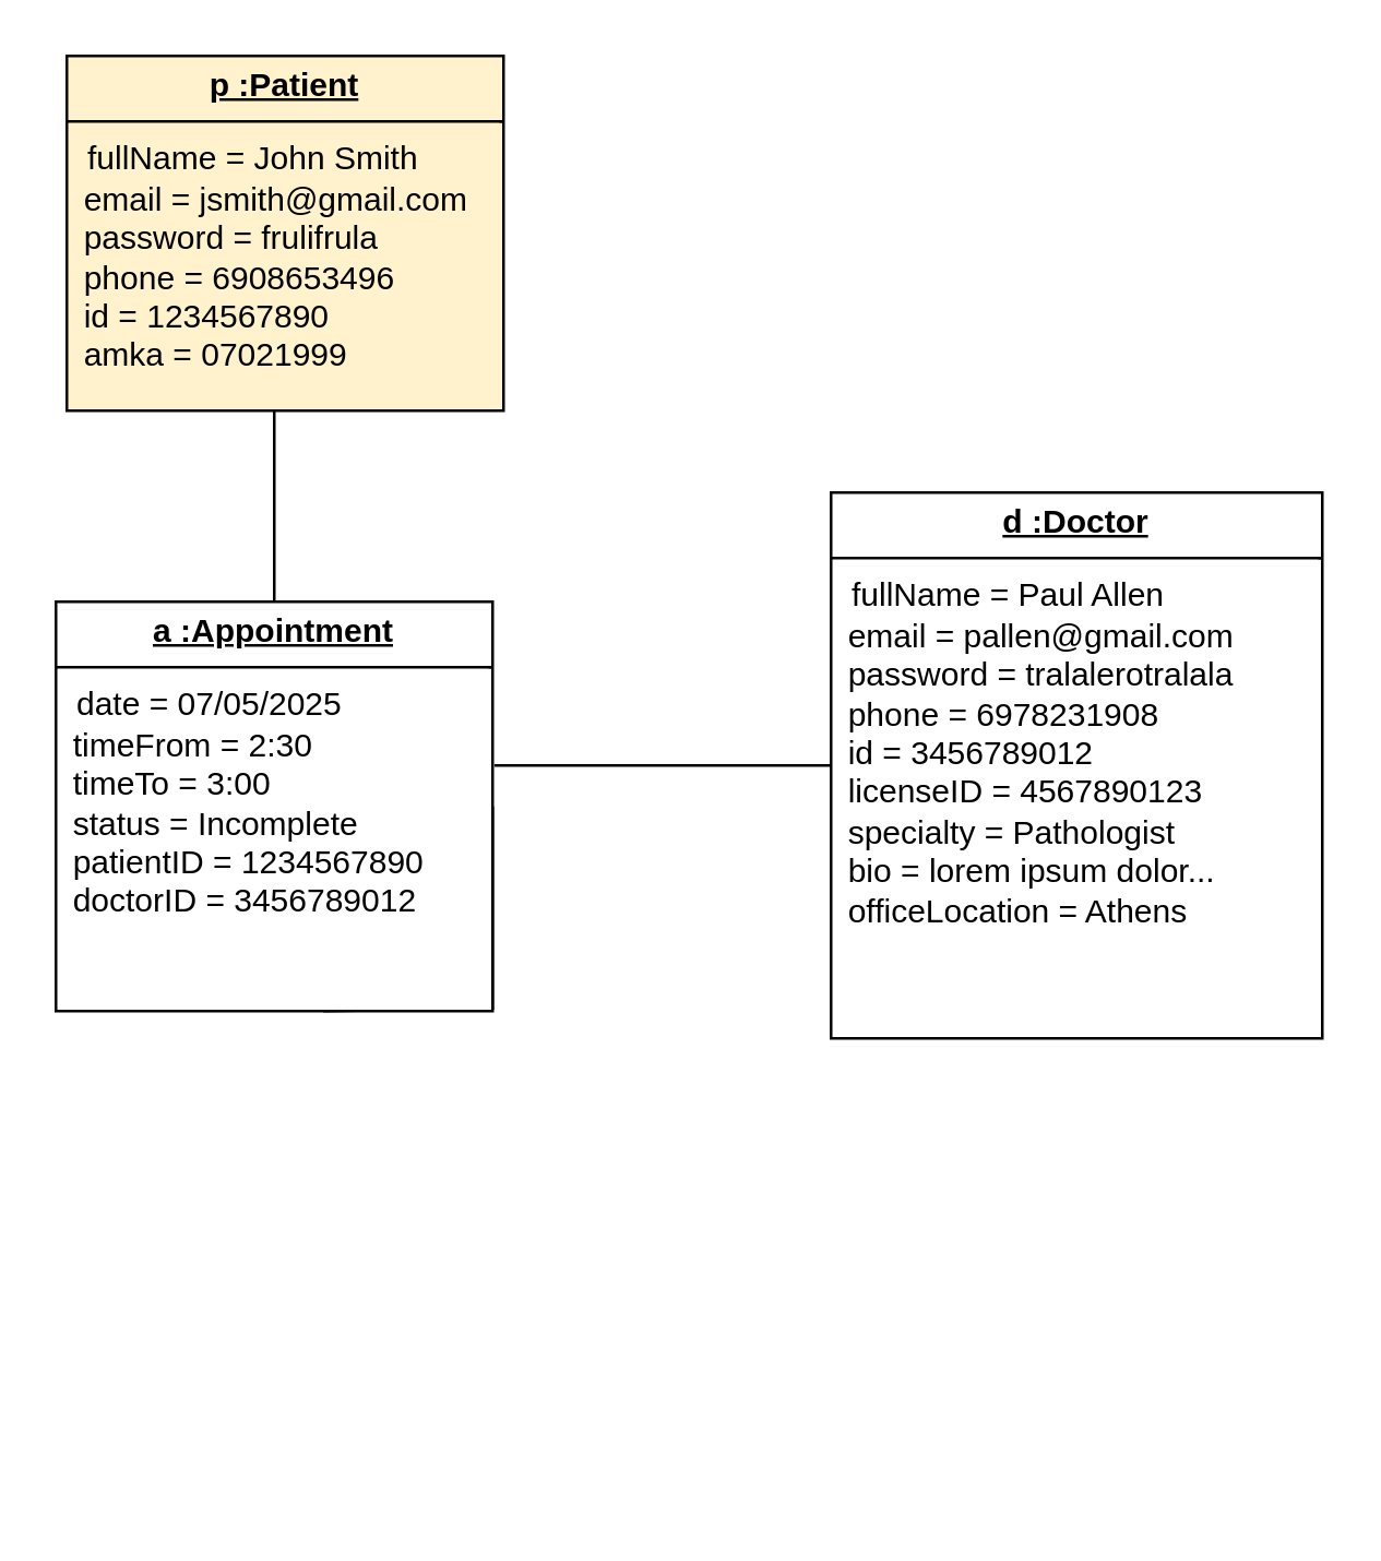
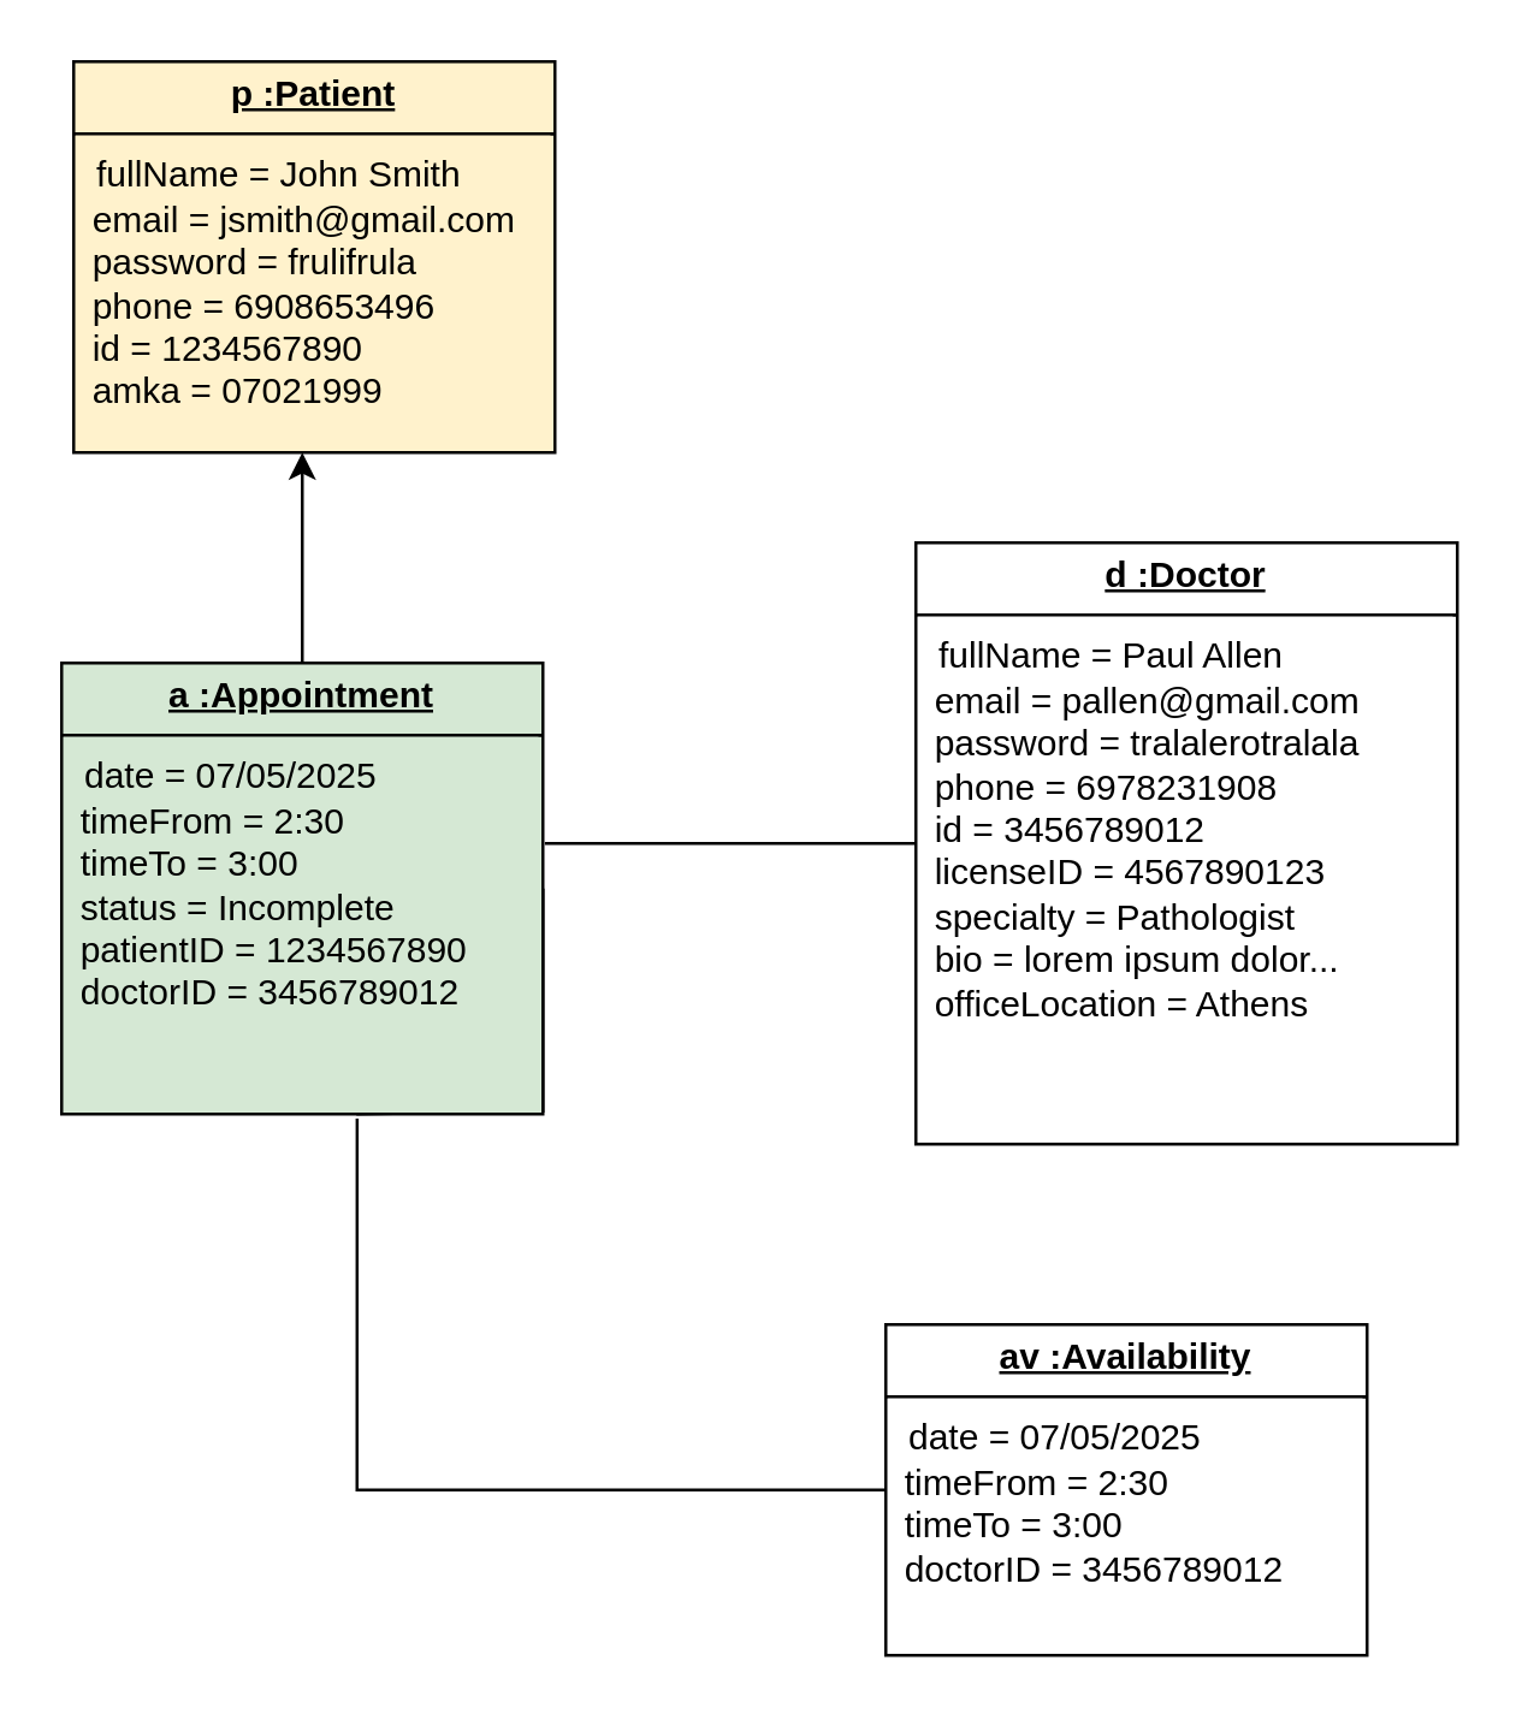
- <mxCell id="5" value="" style="endArrow=none;html=1;edgeStyle=orthogonalEdgeStyle;rounded=0;exitX=0.5;exitY=0;exitDx=0;exitDy=0;" edge="1" parent="1" source="9" target="2"><mxGeometry relative="1" as="geometry"><mxPoint x="410" y="245" as="sourcePoint" /><mxPoint x="194" y="95" as="targetPoint" /><Array as="points"><mxPoint x="100" y="170" /><mxPoint x="100" y="170" /></Array></mxGeometry></mxCell>
+ <mxCell id="5" value="" style="endArrow=classic;html=1;edgeStyle=orthogonalEdgeStyle;rounded=0;exitX=0.5;exitY=0;exitDx=0;exitDy=0;" edge="1" parent="1" source="9" target="2"><mxGeometry relative="1" as="geometry"><mxPoint x="410" y="245" as="sourcePoint" /><mxPoint x="194" y="95" as="targetPoint" /><Array as="points"><mxPoint x="100" y="170" /><mxPoint x="100" y="170" /></Array></mxGeometry></mxCell>
- <mxCell id="9" value="&lt;p style=&quot;margin:0px;margin-top:4px;text-align:center;text-decoration:underline;&quot;&gt;&lt;b&gt;a :Appointment&lt;/b&gt;&lt;/p&gt;&lt;hr size=&quot;1&quot; style=&quot;border-style:solid;&quot;&gt;&lt;p style=&quot;margin:0px;margin-left:8px;&quot;&gt;date = 07/05/2025&lt;/p&gt;&lt;div&gt;&amp;nbsp; timeFrom = 2:30&lt;/div&gt;&lt;div&gt;&amp;nbsp; timeTo = 3:00&lt;/div&gt;&lt;div&gt;&amp;nbsp; status = Incomplete&lt;/div&gt;&lt;div&gt;&amp;nbsp; patientID = 1234567890&lt;/div&gt;&lt;div&gt;&amp;nbsp; doctorID = 3456789012&lt;/div&gt;" style="verticalAlign=top;align=left;overflow=fill;html=1;whiteSpace=wrap;" vertex="1" parent="1"><mxGeometry x="20" y="220" width="160" height="150" as="geometry" /></mxCell>
+ <mxCell id="9" value="&lt;p style=&quot;margin:0px;margin-top:4px;text-align:center;text-decoration:underline;&quot;&gt;&lt;b&gt;a :Appointment&lt;/b&gt;&lt;/p&gt;&lt;hr size=&quot;1&quot; style=&quot;border-style:solid;&quot;&gt;&lt;p style=&quot;margin:0px;margin-left:8px;&quot;&gt;date = 07/05/2025&lt;/p&gt;&lt;div&gt;&amp;nbsp; timeFrom = 2:30&lt;/div&gt;&lt;div&gt;&amp;nbsp; timeTo = 3:00&lt;/div&gt;&lt;div&gt;&amp;nbsp; status = Incomplete&lt;/div&gt;&lt;div&gt;&amp;nbsp; patientID = 1234567890&lt;/div&gt;&lt;div&gt;&amp;nbsp; doctorID = 3456789012&lt;/div&gt;" style="verticalAlign=top;align=left;overflow=fill;html=1;whiteSpace=wrap;fillColor=#d5e8d4;" vertex="1" parent="1"><mxGeometry x="20" y="220" width="160" height="150" as="geometry" /></mxCell>
+ <mxCell id="8" value="" style="endArrow=none;html=1;edgeStyle=orthogonalEdgeStyle;rounded=0;exitX=0;exitY=0.5;exitDx=0;exitDy=0;entryX=0.614;entryY=1.01;entryDx=0;entryDy=0;entryPerimeter=0;" edge="1" parent="1" source="4" target="9"><mxGeometry relative="1" as="geometry"><mxPoint x="180" y="495" as="sourcePoint" /><mxPoint x="118" y="370" as="targetPoint" /><Array as="points"><mxPoint x="118" y="495" /></Array></mxGeometry></mxCell>
+ <mxCell id="4" value="&lt;p style=&quot;margin:0px;margin-top:4px;text-align:center;text-decoration:underline;&quot;&gt;&lt;b&gt;av :Availability&lt;/b&gt;&lt;/p&gt;&lt;hr size=&quot;1&quot; style=&quot;border-style:solid;&quot;&gt;&lt;p style=&quot;margin:0px;margin-left:8px;&quot;&gt;date = 07/05/2025&lt;/p&gt;&lt;div&gt;&amp;nbsp; timeFrom = 2:30&lt;/div&gt;&lt;div&gt;&amp;nbsp; timeTo = 3:00&lt;/div&gt;&lt;div&gt;&amp;nbsp; doctorID = 3456789012&lt;/div&gt;" style="verticalAlign=top;align=left;overflow=fill;html=1;whiteSpace=wrap;" vertex="1" parent="1"><mxGeometry x="294" y="440" width="160" height="110" as="geometry" /></mxCell>
